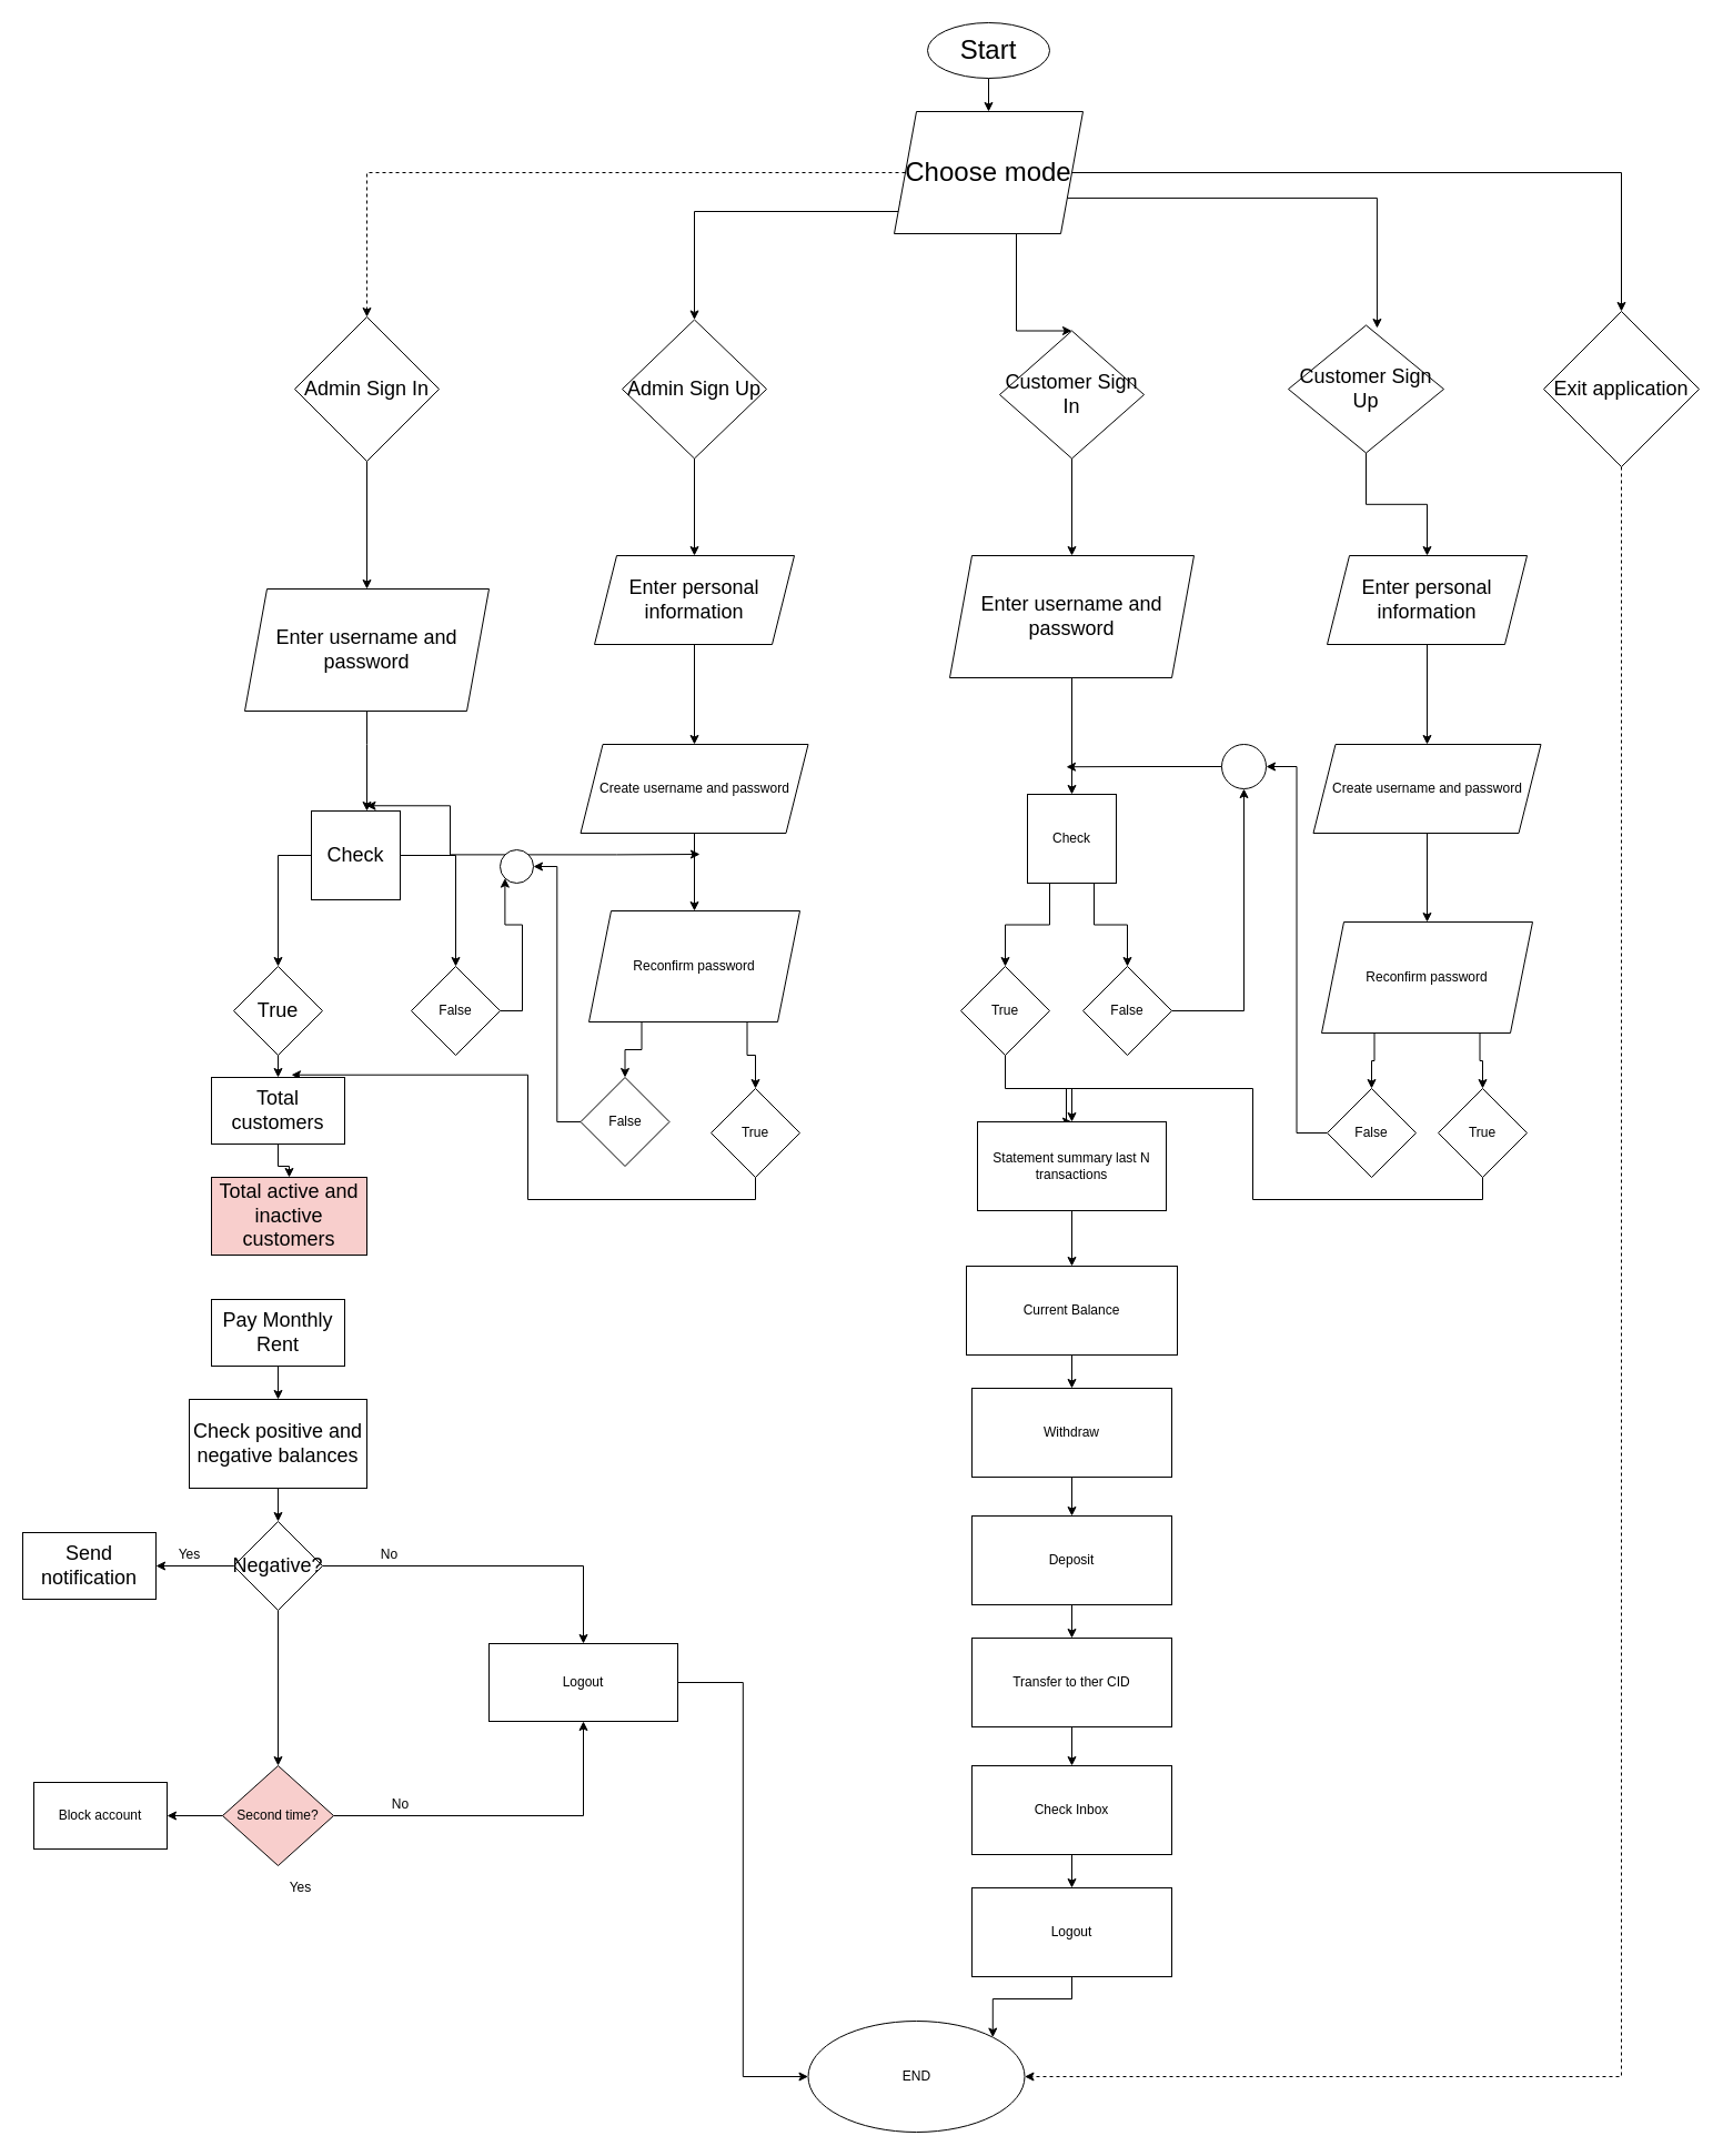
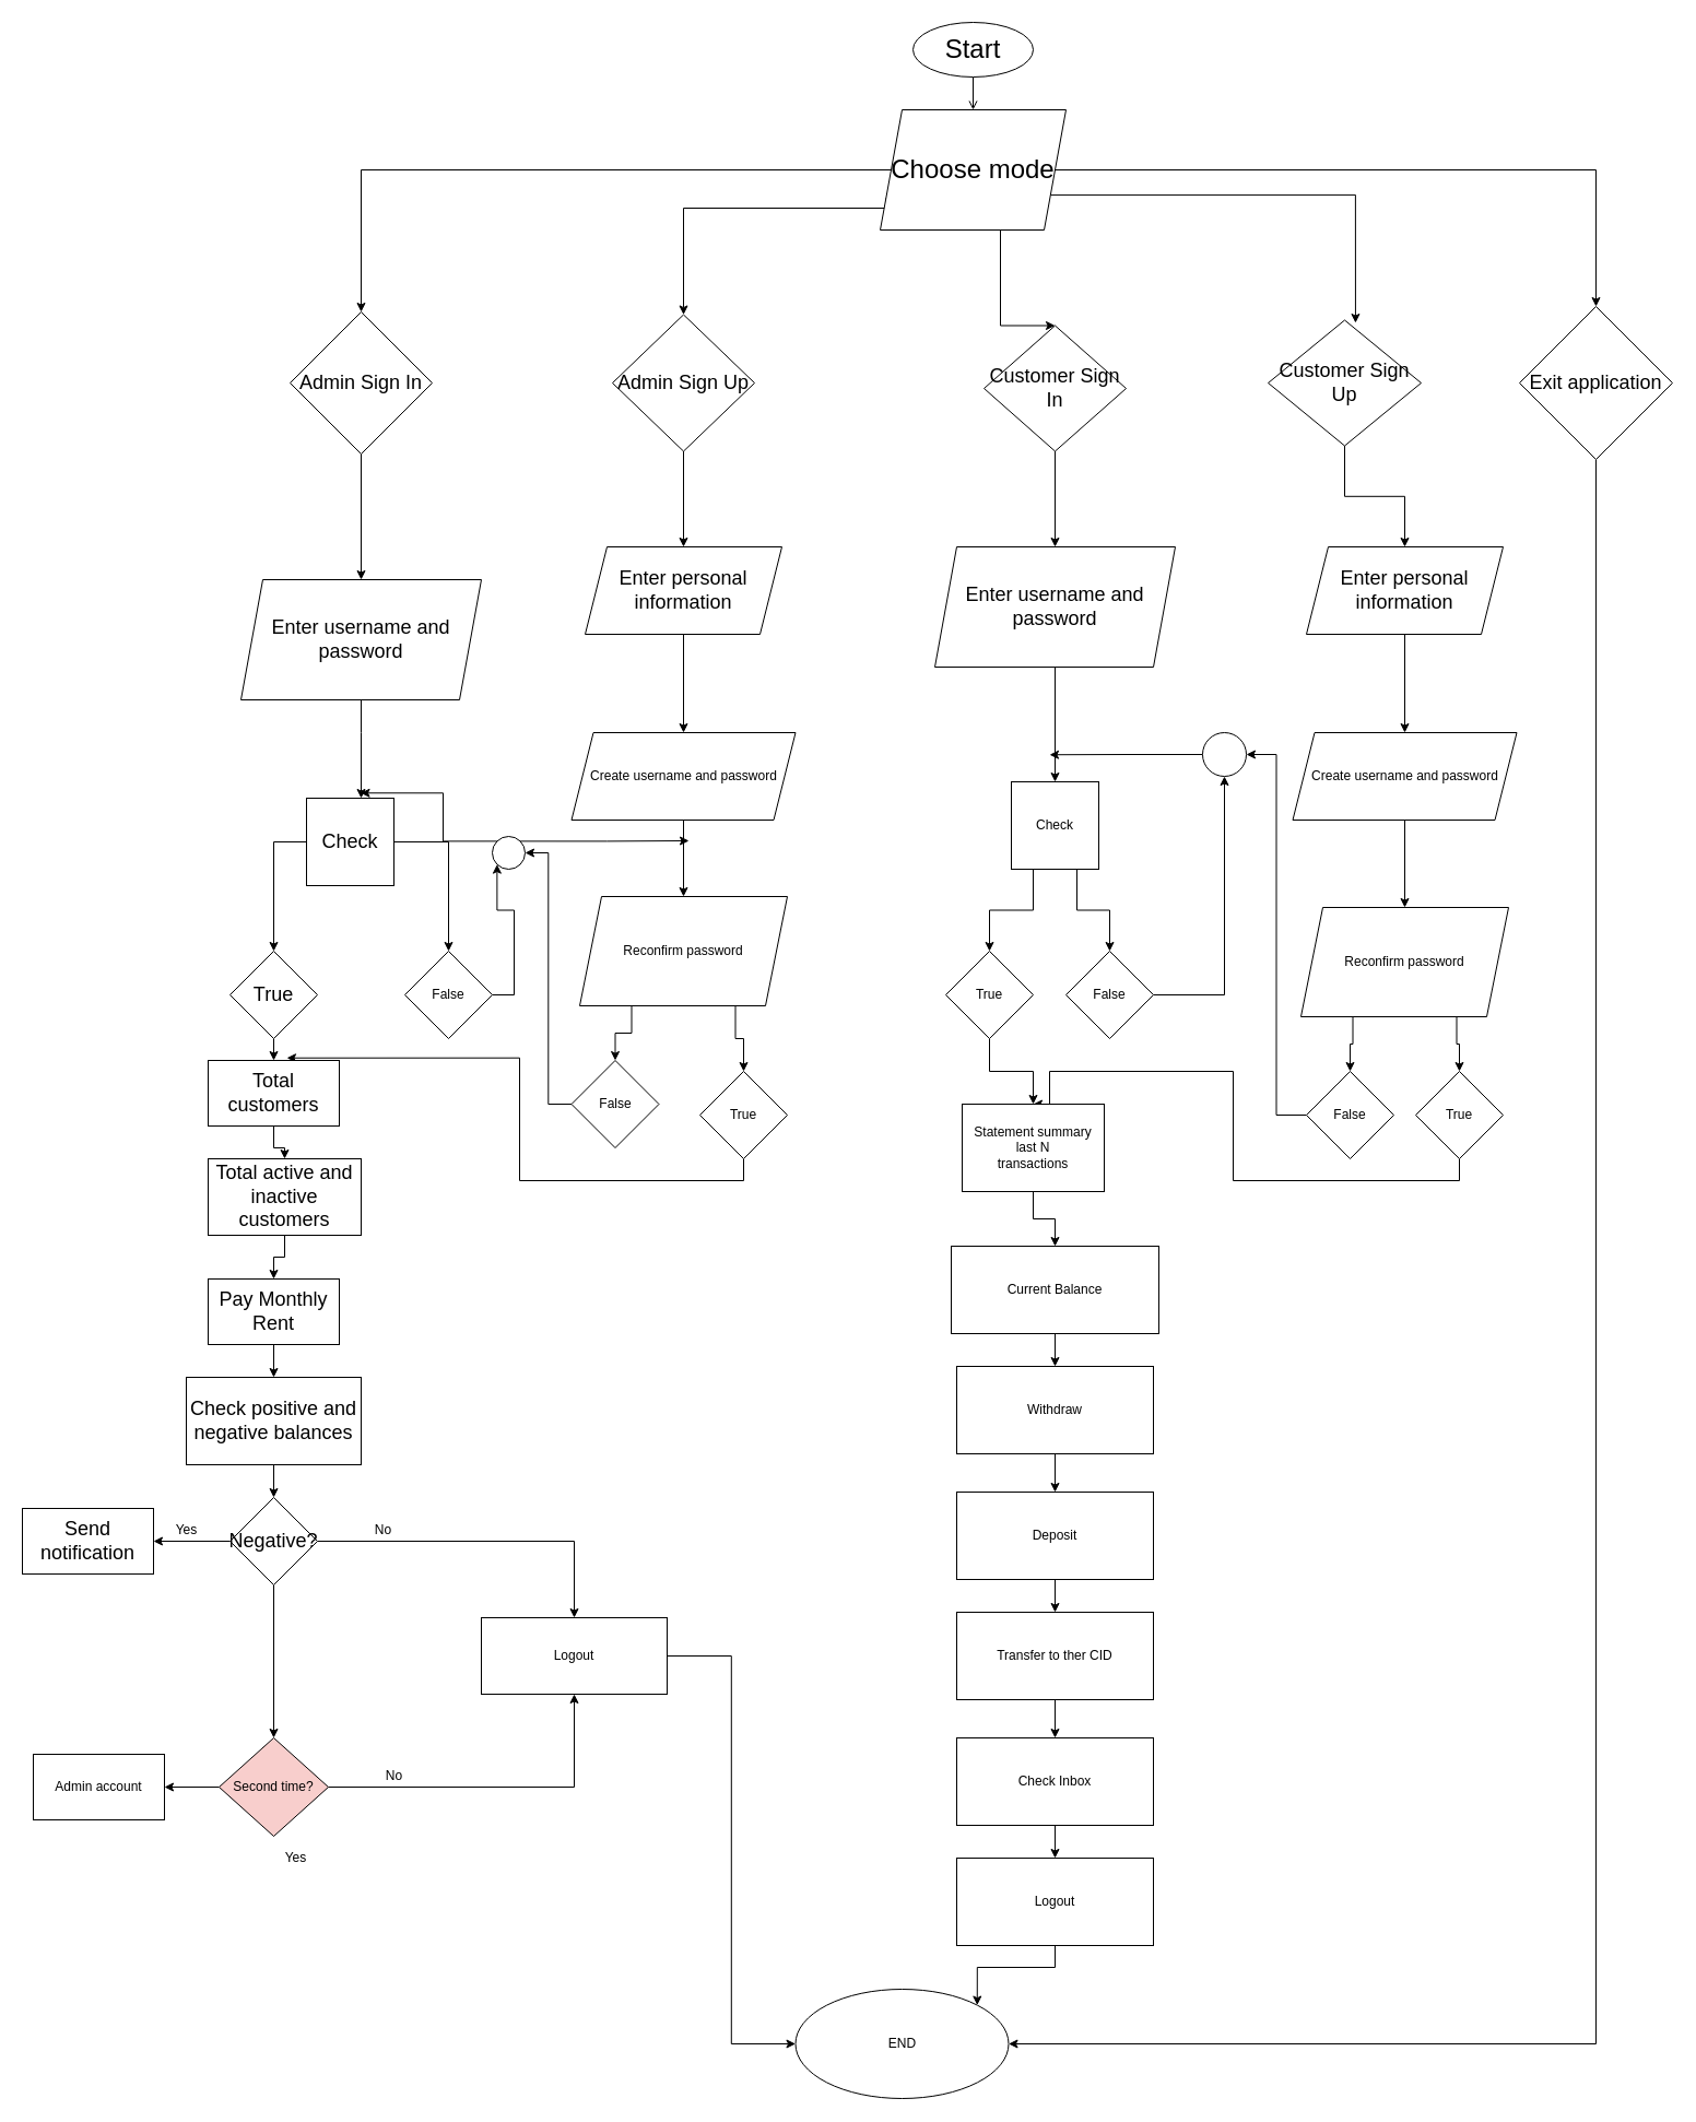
- <mxCell id="2" value="" style="edgeStyle=orthogonalEdgeStyle;rounded=0;orthogonalLoop=1;jettySize=auto;html=1;" parent="1" source="3" target="9" edge="1"><mxGeometry relative="1" as="geometry" /></mxCell>
+ <mxCell id="2" value="" style="edgeStyle=orthogonalEdgeStyle;rounded=0;orthogonalLoop=1;jettySize=auto;html=1;endArrow=open;" parent="1" source="3" target="9" edge="1"><mxGeometry relative="1" as="geometry" /></mxCell>
- <mxCell id="7" style="edgeStyle=orthogonalEdgeStyle;rounded=0;orthogonalLoop=1;jettySize=auto;html=1;exitX=0;exitY=0.5;exitDx=0;exitDy=0;entryX=0.5;entryY=0;entryDx=0;entryDy=0;dashed=1;" parent="1" source="9" target="11" edge="1"><mxGeometry relative="1" as="geometry" /></mxCell>
+ <mxCell id="7" style="edgeStyle=orthogonalEdgeStyle;rounded=0;orthogonalLoop=1;jettySize=auto;html=1;exitX=0;exitY=0.5;exitDx=0;exitDy=0;entryX=0.5;entryY=0;entryDx=0;entryDy=0;" parent="1" source="9" target="11" edge="1"><mxGeometry relative="1" as="geometry" /></mxCell>
- <mxCell id="88" value="Statement summary last N&lt;br&gt;transactions" style="rounded=0;whiteSpace=wrap;html=1;" parent="1" vertex="1"><mxGeometry x="880" y="1010" width="170" height="80" as="geometry" /></mxCell>
+ <mxCell id="88" value="Statement summary last N&lt;br&gt;transactions" style="rounded=0;whiteSpace=wrap;html=1;" parent="1" vertex="1"><mxGeometry x="880" y="1010" width="130" height="80" as="geometry" /></mxCell>
- <mxCell id="51" value="&lt;font style=&quot;font-size: 18px;&quot;&gt;Total active and&lt;br&gt;inactive customers&lt;/font&gt;" style="rounded=0;whiteSpace=wrap;html=1;fillColor=#f8cecc;" parent="1" vertex="1"><mxGeometry x="190" y="1060" width="140" height="70" as="geometry" /></mxCell>
+ <mxCell id="51" value="&lt;font style=&quot;font-size: 18px;&quot;&gt;Total active and&lt;br&gt;inactive customers&lt;/font&gt;" style="rounded=0;whiteSpace=wrap;html=1;" parent="1" vertex="1"><mxGeometry x="190" y="1060" width="140" height="70" as="geometry" /></mxCell>
+ <mxCell id="50" value="" style="edgeStyle=orthogonalEdgeStyle;rounded=0;orthogonalLoop=1;jettySize=auto;html=1;" parent="1" source="51" target="45" edge="1"><mxGeometry relative="1" as="geometry" /></mxCell>
- <mxCell id="18" style="edgeStyle=orthogonalEdgeStyle;rounded=0;orthogonalLoop=1;jettySize=auto;html=1;exitX=0.5;exitY=1;exitDx=0;exitDy=0;entryX=1;entryY=0.5;entryDx=0;entryDy=0;dashed=1;" parent="1" source="19" target="20" edge="1"><mxGeometry relative="1" as="geometry" /></mxCell>
+ <mxCell id="18" style="edgeStyle=orthogonalEdgeStyle;rounded=0;orthogonalLoop=1;jettySize=auto;html=1;exitX=0.5;exitY=1;exitDx=0;exitDy=0;entryX=1;entryY=0.5;entryDx=0;entryDy=0;" parent="1" source="19" target="20" edge="1"><mxGeometry relative="1" as="geometry" /></mxCell>
- <mxCell id="63" value="Block account" style="rounded=0;whiteSpace=wrap;html=1;" parent="1" vertex="1"><mxGeometry x="30" y="1605" width="120" height="60" as="geometry" /></mxCell>
+ <mxCell id="63" value="Admin account" style="rounded=0;whiteSpace=wrap;html=1;" parent="1" vertex="1"><mxGeometry x="30" y="1605" width="120" height="60" as="geometry" /></mxCell>
